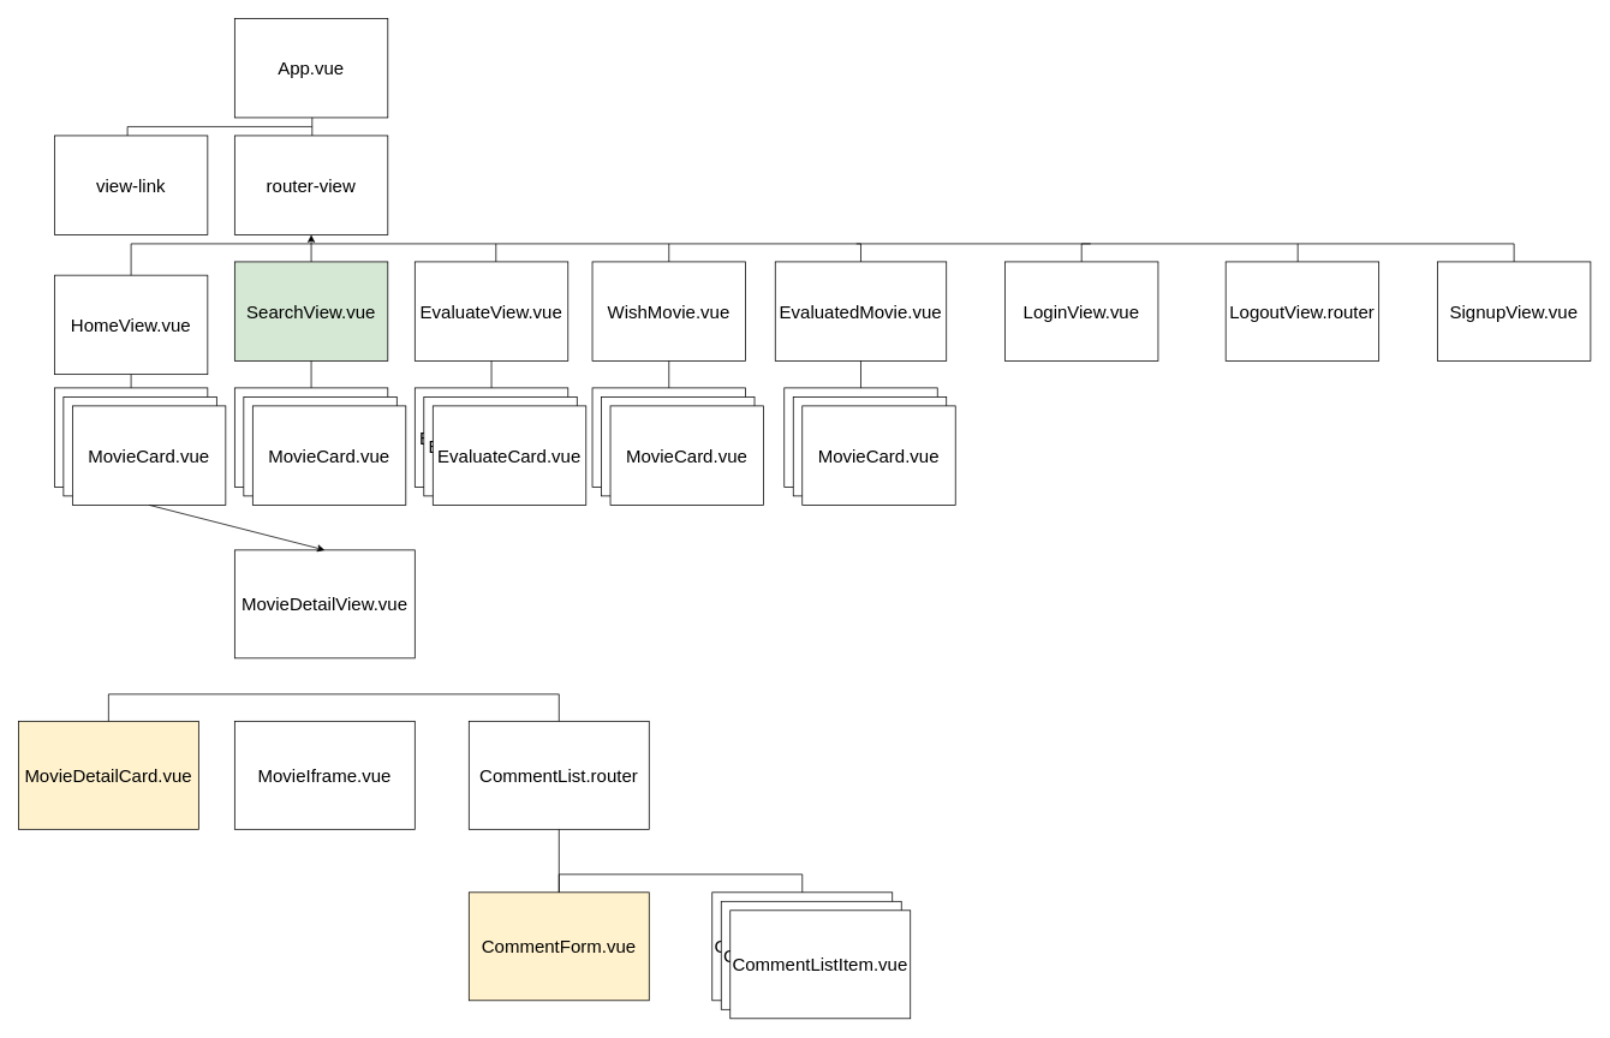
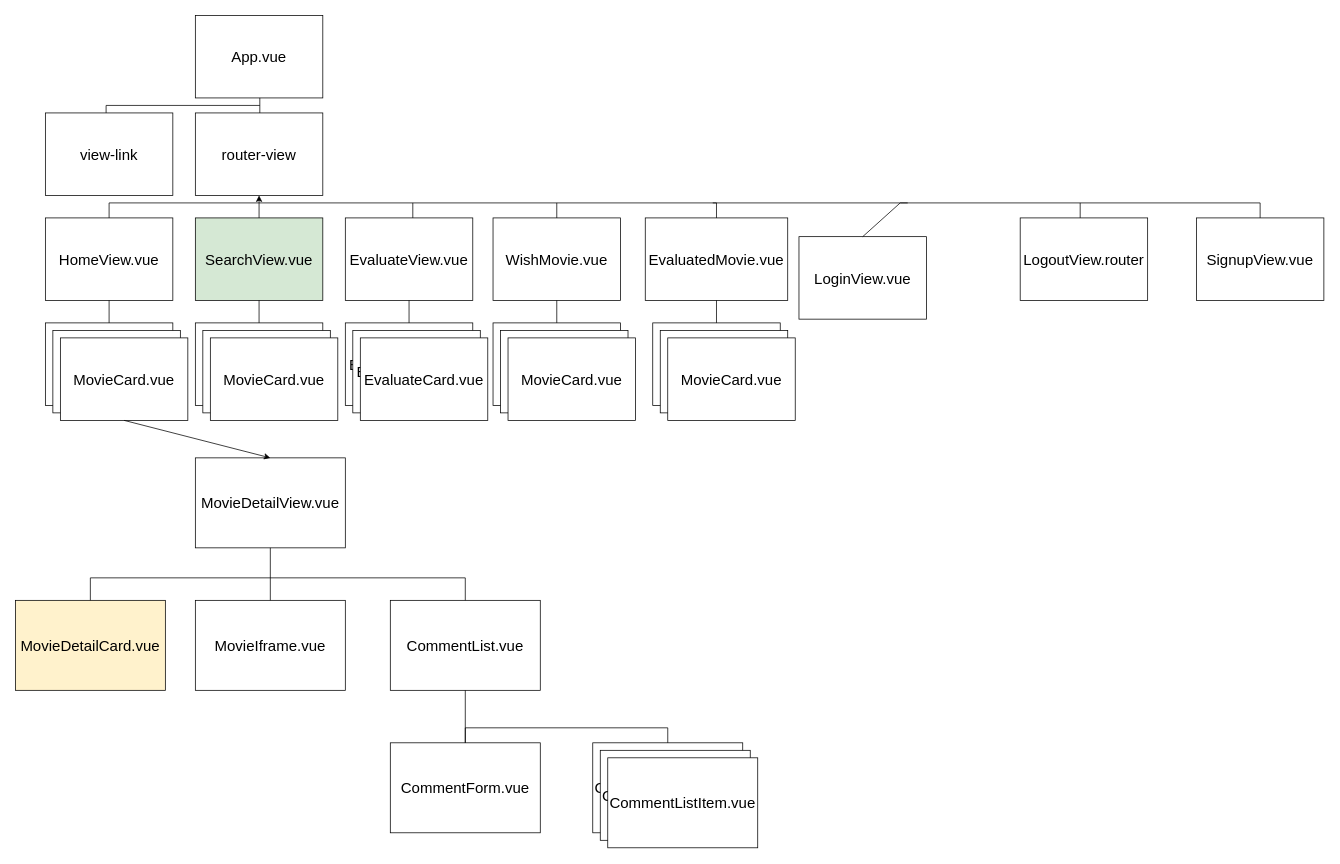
- <mxCell id="49" value="&lt;font style=&quot;font-size: 20px;&quot;&gt;LoginView.vue&lt;br&gt;&lt;/font&gt;" style="rounded=0;whiteSpace=wrap;html=1;" parent="1" vertex="1"><mxGeometry x="1115" y="290" width="170" height="110" as="geometry" /></mxCell>
+ <mxCell id="49" value="&lt;font style=&quot;font-size: 20px;&quot;&gt;LoginView.vue&lt;br&gt;&lt;/font&gt;" style="rounded=0;whiteSpace=wrap;html=1;" parent="1" vertex="1"><mxGeometry x="1065" y="315" width="170" height="110" as="geometry" /></mxCell>
- <mxCell id="6" value="&lt;font style=&quot;font-size: 20px;&quot;&gt;HomeView.vue&lt;br&gt;&lt;/font&gt;" style="rounded=0;whiteSpace=wrap;html=1;" parent="1" vertex="1"><mxGeometry x="60" y="305" width="170" height="110" as="geometry" /></mxCell>
+ <mxCell id="6" value="&lt;font style=&quot;font-size: 20px;&quot;&gt;HomeView.vue&lt;br&gt;&lt;/font&gt;" style="rounded=0;whiteSpace=wrap;html=1;" parent="1" vertex="1"><mxGeometry x="60" y="290" width="170" height="110" as="geometry" /></mxCell>
+ <mxCell id="41" value="" style="endArrow=none;html=1;rounded=0;fontSize=20;entryX=0.5;entryY=1;entryDx=0;entryDy=0;exitX=0.5;exitY=0;exitDx=0;exitDy=0;" parent="1" source="39" target="36" edge="1"><mxGeometry width="50" height="50" relative="1" as="geometry"><mxPoint x="340" y="800" as="sourcePoint" /><mxPoint x="390" y="750" as="targetPoint" /></mxGeometry></mxCell>
- <mxCell id="40" value="CommentList.router" style="rounded=0;whiteSpace=wrap;html=1;fontSize=20;" parent="1" vertex="1"><mxGeometry x="520" y="800" width="200" height="120" as="geometry" /></mxCell>
+ <mxCell id="40" value="CommentList.vue" style="rounded=0;whiteSpace=wrap;html=1;fontSize=20;" parent="1" vertex="1"><mxGeometry x="520" y="800" width="200" height="120" as="geometry" /></mxCell>
- <mxCell id="44" value="CommentForm.vue" style="rounded=0;whiteSpace=wrap;html=1;fontSize=20;fillColor=#fff2cc;" parent="1" vertex="1"><mxGeometry x="520" y="990" width="200" height="120" as="geometry" /></mxCell>
+ <mxCell id="44" value="CommentForm.vue" style="rounded=0;whiteSpace=wrap;html=1;fontSize=20;" parent="1" vertex="1"><mxGeometry x="520" y="990" width="200" height="120" as="geometry" /></mxCell>
